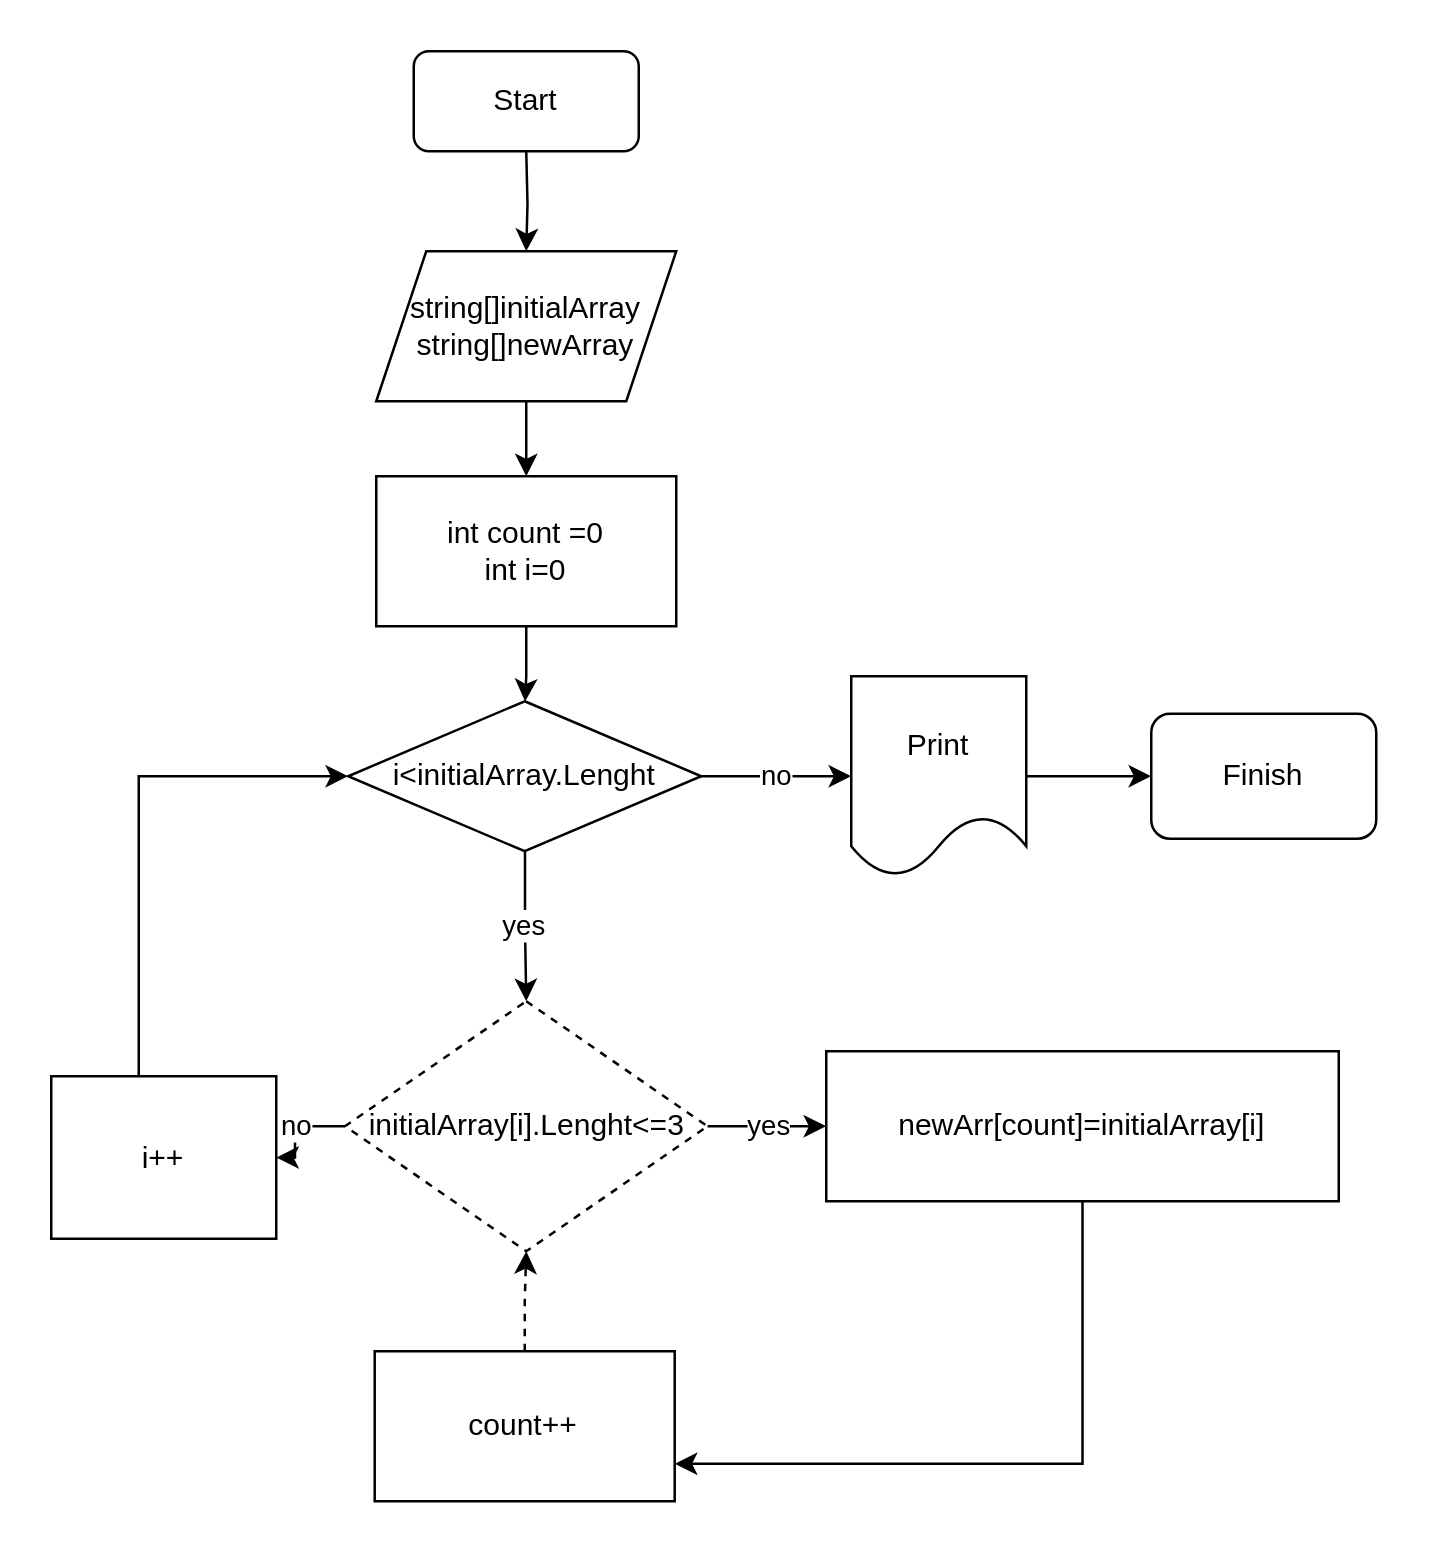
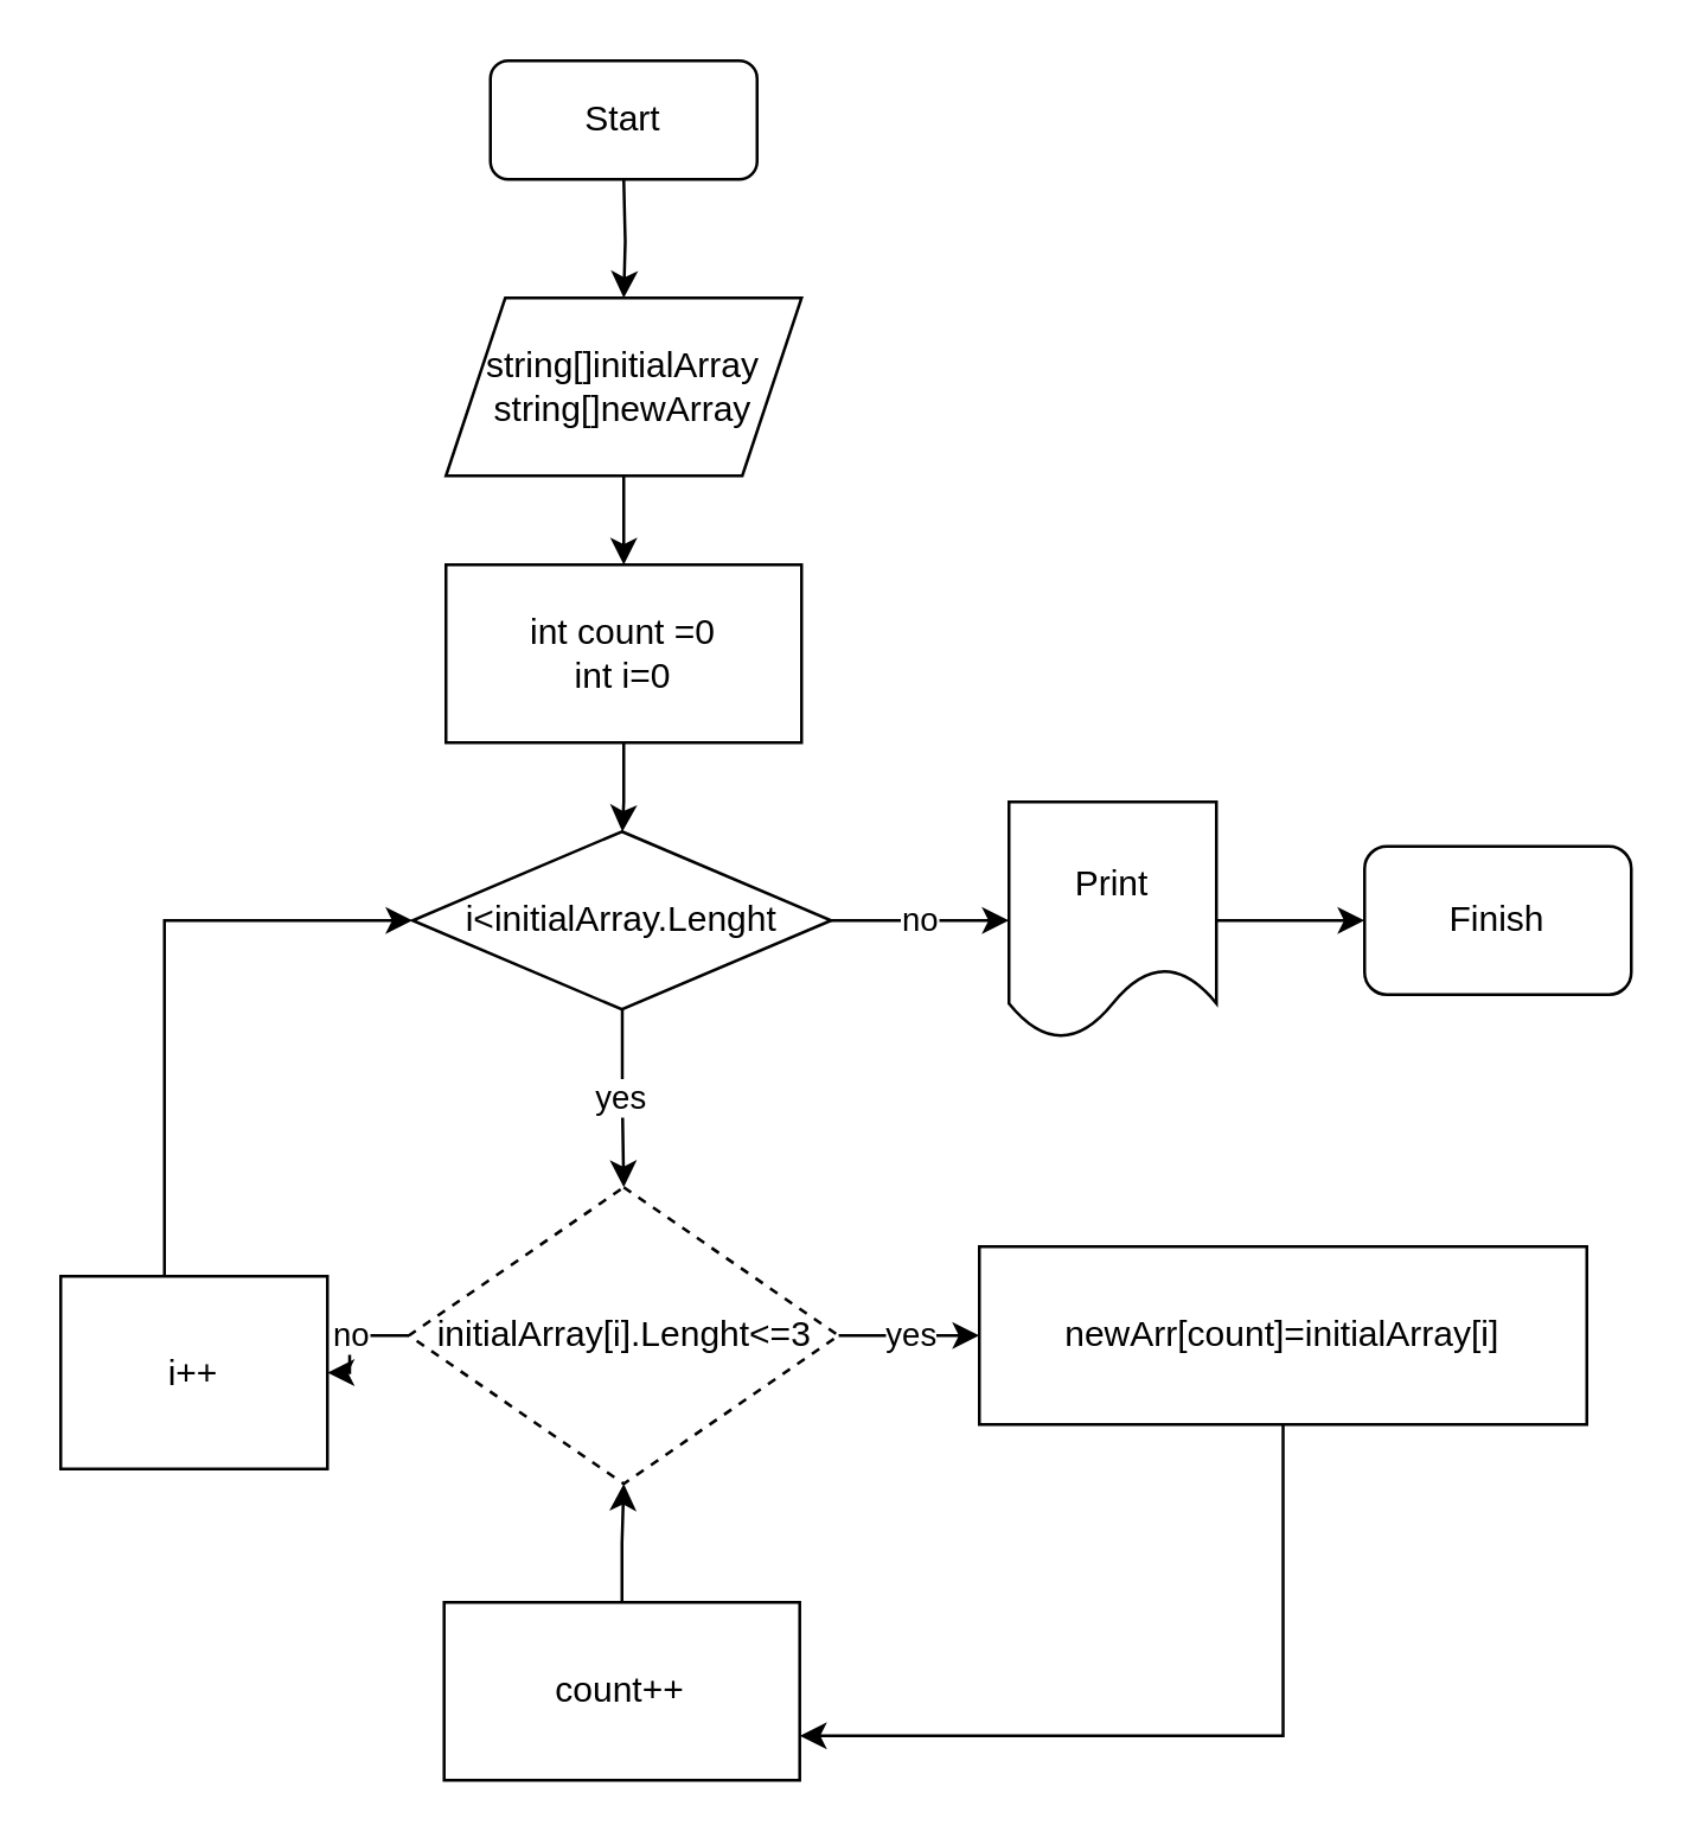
- <mxCell id="15" value="" style="edgeStyle=orthogonalEdgeStyle;rounded=0;orthogonalLoop=1;jettySize=auto;html=1;dashed=1;" edge="1" parent="1" source="16" target="12"><mxGeometry relative="1" as="geometry" /></mxCell>
+ <mxCell id="15" value="" style="edgeStyle=orthogonalEdgeStyle;rounded=0;orthogonalLoop=1;jettySize=auto;html=1;" edge="1" parent="1" source="16" target="12"><mxGeometry relative="1" as="geometry" /></mxCell>
